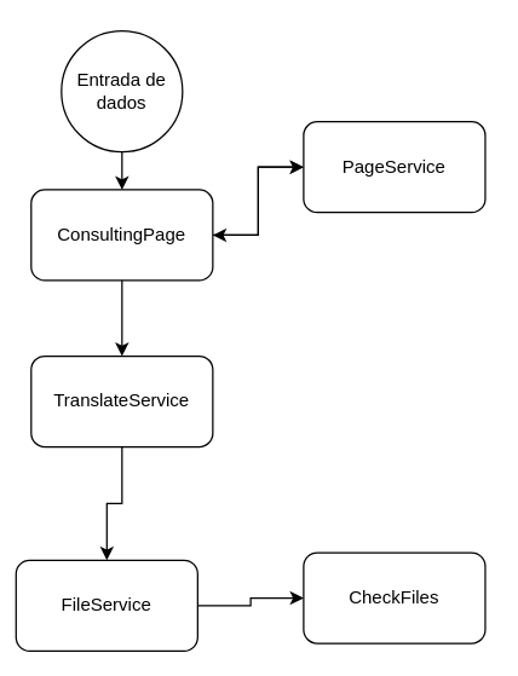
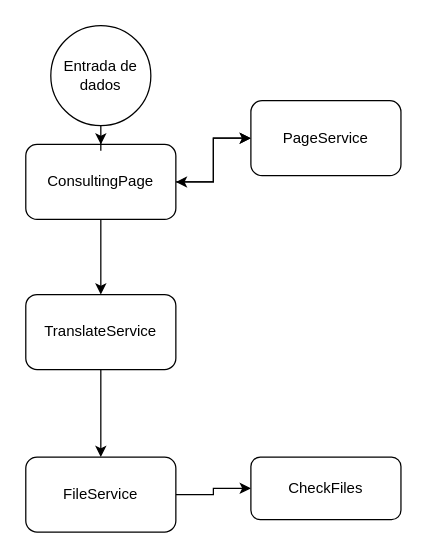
- <mxCell id="5" value="ConsultingPage" style="rounded=1;whiteSpace=wrap;html=1;" vertex="1" parent="1"><mxGeometry x="20" y="125" width="120" height="60" as="geometry" /></mxCell>
+ <mxCell id="5" value="ConsultingPage" style="rounded=1;whiteSpace=wrap;html=1;" vertex="1" parent="1"><mxGeometry x="20" y="115" width="120" height="60" as="geometry" /></mxCell>
- <mxCell id="13" value="&lt;span style=&quot;font-weight: 400;&quot;&gt;CheckFiles&lt;/span&gt;" style="whiteSpace=wrap;html=1;rounded=1;fontStyle=1" vertex="1" parent="1"><mxGeometry x="200" y="365" width="120" height="60" as="geometry" /></mxCell>
+ <mxCell id="13" value="&lt;span style=&quot;font-weight: 400;&quot;&gt;CheckFiles&lt;/span&gt;" style="whiteSpace=wrap;html=1;rounded=1;fontStyle=1" vertex="1" parent="1"><mxGeometry x="200" y="365" width="120" height="50" as="geometry" /></mxCell>
- <mxCell id="10" value="FileService" style="whiteSpace=wrap;html=1;rounded=1;" vertex="1" parent="1"><mxGeometry x="10" y="370" width="120" height="60" as="geometry" /></mxCell>
+ <mxCell id="10" value="FileService" style="whiteSpace=wrap;html=1;rounded=1;" vertex="1" parent="1"><mxGeometry x="20" y="365" width="120" height="60" as="geometry" /></mxCell>
